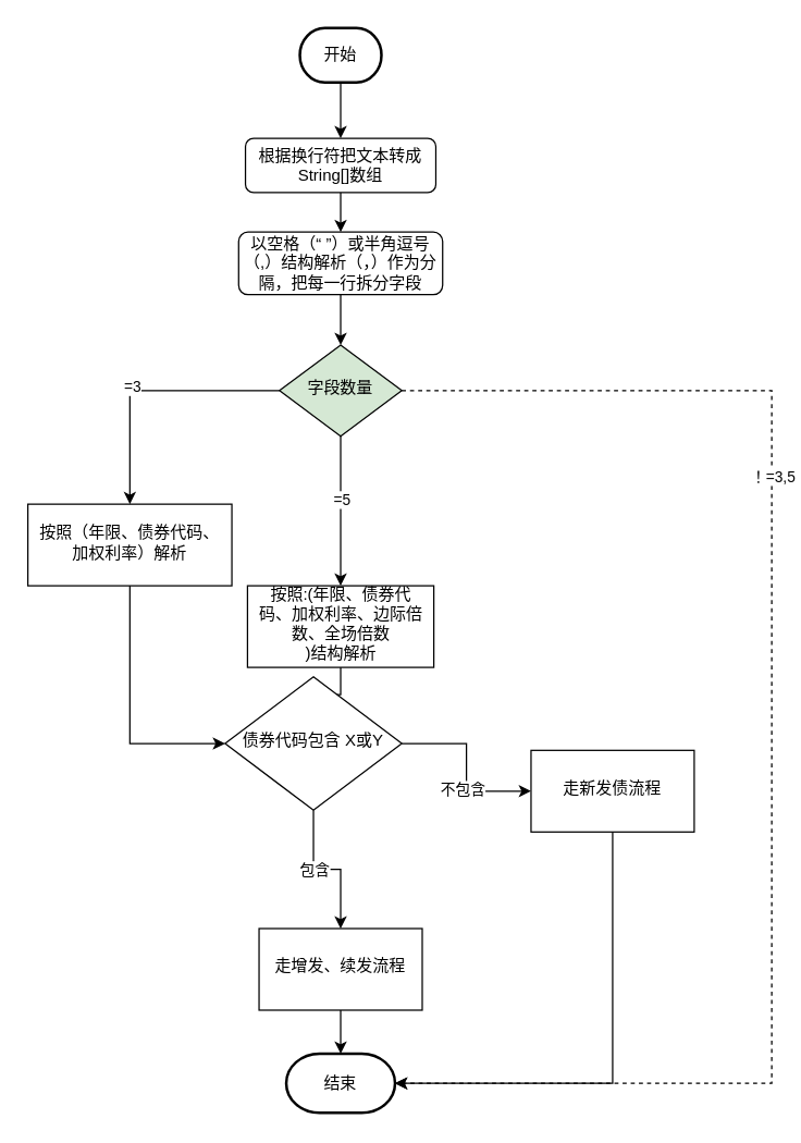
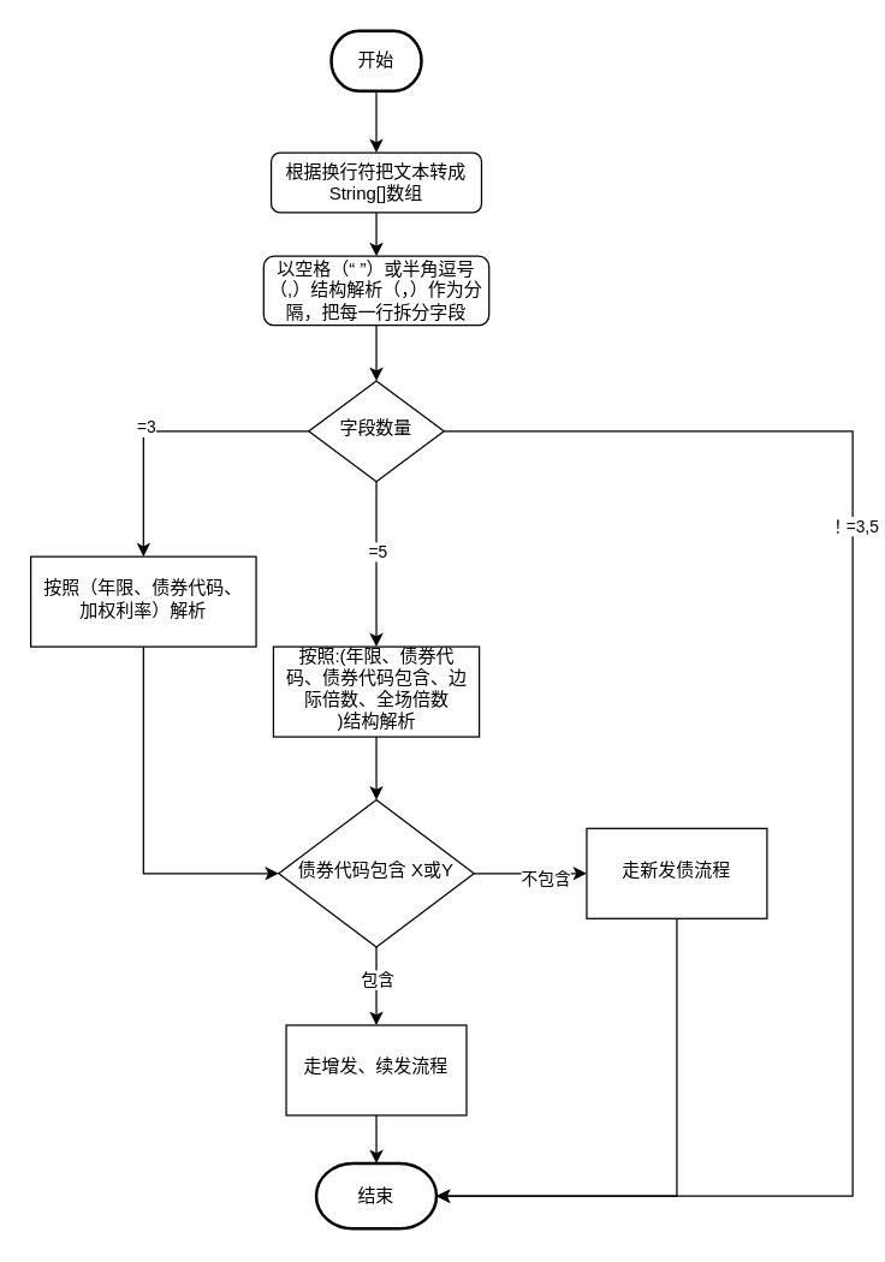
- <mxCell id="8" value="字段数量" style="rhombus;whiteSpace=wrap;html=1;shadow=0;fontFamily=Helvetica;fontSize=12;align=center;strokeWidth=1;spacing=6;spacingTop=-4;fillColor=#d5e8d4;" vertex="1" parent="1"><mxGeometry x="205" y="253" width="90" height="67" as="geometry" /></mxCell>
+ <mxCell id="8" value="字段数量" style="rhombus;whiteSpace=wrap;html=1;shadow=0;fontFamily=Helvetica;fontSize=12;align=center;strokeWidth=1;spacing=6;spacingTop=-4;" vertex="1" parent="1"><mxGeometry x="205" y="253" width="90" height="67" as="geometry" /></mxCell>
- <mxCell id="18" value="&lt;font&gt;按照:(&lt;/font&gt;&lt;span style=&quot;background-color: transparent;&quot;&gt;年限、债券代码、加权利率、边际倍数、全场倍数&lt;/span&gt;&lt;br&gt;&lt;span class=&quot;lark-record-clipboard&quot; data-lark-record-format=&quot;docx/text&quot; data-lark-record-data=&quot;{&amp;quot;rootId&amp;quot;:&amp;quot;Aed7douATo9B6cx0R7Rc3emsnXd&amp;quot;,&amp;quot;text&amp;quot;:{&amp;quot;initialAttributedTexts&amp;quot;:{&amp;quot;text&amp;quot;:{&amp;quot;0&amp;quot;:&amp;quot;年限、债券代码、加权利率、边际倍数、全场倍数&amp;quot;},&amp;quot;attribs&amp;quot;:{&amp;quot;0&amp;quot;:&amp;quot;*0+m&amp;quot;}},&amp;quot;apool&amp;quot;:{&amp;quot;numToAttrib&amp;quot;:{&amp;quot;0&amp;quot;:[&amp;quot;author&amp;quot;,&amp;quot;7403194829083705347&amp;quot;]},&amp;quot;nextNum&amp;quot;:1}},&amp;quot;type&amp;quot;:&amp;quot;text&amp;quot;,&amp;quot;referenceRecordMap&amp;quot;:{},&amp;quot;extra&amp;quot;:{&amp;quot;channel&amp;quot;:&amp;quot;saas&amp;quot;,&amp;quot;isEqualBlockSelection&amp;quot;:false,&amp;quot;pasteRandomId&amp;quot;:&amp;quot;116dd224-9e3d-4e98-ae17-5e01dd5c6781&amp;quot;,&amp;quot;mention_page_title&amp;quot;:{},&amp;quot;external_mention_url&amp;quot;:{}},&amp;quot;isKeepQuoteContainer&amp;quot;:false,&amp;quot;isFromCode&amp;quot;:false,&amp;quot;selection&amp;quot;:[{&amp;quot;id&amp;quot;:1310,&amp;quot;type&amp;quot;:&amp;quot;text&amp;quot;,&amp;quot;selection&amp;quot;:{&amp;quot;start&amp;quot;:5,&amp;quot;end&amp;quot;:27},&amp;quot;recordId&amp;quot;:&amp;quot;V9vXdZUH9oGomRxDQMucjXccnVf&amp;quot;}],&amp;quot;payloadMap&amp;quot;:{},&amp;quot;isCut&amp;quot;:false}&quot;&gt;&lt;/span&gt;&lt;font&gt;)结构解析&lt;/font&gt;" style="whiteSpace=wrap;html=1;shadow=0;strokeWidth=1;spacing=6;spacingTop=-4;" vertex="1" parent="1"><mxGeometry x="181.5" y="430" width="137" height="60" as="geometry" /></mxCell>
+ <mxCell id="18" value="&lt;font&gt;按照:(&lt;/font&gt;&lt;span style=&quot;background-color: transparent;&quot;&gt;年限、债券代码、债券代码包含、边际倍数、全场倍数&lt;/span&gt;&lt;br&gt;&lt;span class=&quot;lark-record-clipboard&quot; data-lark-record-format=&quot;docx/text&quot; data-lark-record-data=&quot;{&amp;quot;rootId&amp;quot;:&amp;quot;Aed7douATo9B6cx0R7Rc3emsnXd&amp;quot;,&amp;quot;text&amp;quot;:{&amp;quot;initialAttributedTexts&amp;quot;:{&amp;quot;text&amp;quot;:{&amp;quot;0&amp;quot;:&amp;quot;年限、债券代码、加权利率、边际倍数、全场倍数&amp;quot;},&amp;quot;attribs&amp;quot;:{&amp;quot;0&amp;quot;:&amp;quot;*0+m&amp;quot;}},&amp;quot;apool&amp;quot;:{&amp;quot;numToAttrib&amp;quot;:{&amp;quot;0&amp;quot;:[&amp;quot;author&amp;quot;,&amp;quot;7403194829083705347&amp;quot;]},&amp;quot;nextNum&amp;quot;:1}},&amp;quot;type&amp;quot;:&amp;quot;text&amp;quot;,&amp;quot;referenceRecordMap&amp;quot;:{},&amp;quot;extra&amp;quot;:{&amp;quot;channel&amp;quot;:&amp;quot;saas&amp;quot;,&amp;quot;isEqualBlockSelection&amp;quot;:false,&amp;quot;pasteRandomId&amp;quot;:&amp;quot;116dd224-9e3d-4e98-ae17-5e01dd5c6781&amp;quot;,&amp;quot;mention_page_title&amp;quot;:{},&amp;quot;external_mention_url&amp;quot;:{}},&amp;quot;isKeepQuoteContainer&amp;quot;:false,&amp;quot;isFromCode&amp;quot;:false,&amp;quot;selection&amp;quot;:[{&amp;quot;id&amp;quot;:1310,&amp;quot;type&amp;quot;:&amp;quot;text&amp;quot;,&amp;quot;selection&amp;quot;:{&amp;quot;start&amp;quot;:5,&amp;quot;end&amp;quot;:27},&amp;quot;recordId&amp;quot;:&amp;quot;V9vXdZUH9oGomRxDQMucjXccnVf&amp;quot;}],&amp;quot;payloadMap&amp;quot;:{},&amp;quot;isCut&amp;quot;:false}&quot;&gt;&lt;/span&gt;&lt;font&gt;)结构解析&lt;/font&gt;" style="whiteSpace=wrap;html=1;shadow=0;strokeWidth=1;spacing=6;spacingTop=-4;" vertex="1" parent="1"><mxGeometry x="181.5" y="430" width="137" height="60" as="geometry" /></mxCell>
- <mxCell id="23" value="债券代码包含 X或Y" style="rhombus;whiteSpace=wrap;html=1;shadow=0;strokeWidth=1;spacing=6;spacingTop=-4;" vertex="1" parent="1"><mxGeometry x="165" y="497" width="130" height="98" as="geometry" /></mxCell>
+ <mxCell id="23" value="债券代码包含 X或Y" style="rhombus;whiteSpace=wrap;html=1;shadow=0;strokeWidth=1;spacing=6;spacingTop=-4;" vertex="1" parent="1"><mxGeometry x="185" y="532" width="130" height="98" as="geometry" /></mxCell>
- <mxCell id="2" value="" style="edgeStyle=orthogonalEdgeStyle;rounded=0;orthogonalLoop=1;jettySize=auto;html=1;entryX=1;entryY=0.5;entryDx=0;entryDy=0;entryPerimeter=0;dashed=1;" edge="1" parent="1" source="8" target="24"><mxGeometry relative="1" as="geometry"><mxPoint x="557" y="1060" as="targetPoint" /><Array as="points"><mxPoint x="567" y="287" /><mxPoint x="567" y="796" /></Array></mxGeometry></mxCell>
+ <mxCell id="2" value="" style="edgeStyle=orthogonalEdgeStyle;rounded=0;orthogonalLoop=1;jettySize=auto;html=1;entryX=1;entryY=0.5;entryDx=0;entryDy=0;entryPerimeter=0;" edge="1" parent="1" source="8" target="24"><mxGeometry relative="1" as="geometry"><mxPoint x="557" y="1060" as="targetPoint" /><Array as="points"><mxPoint x="567" y="287" /><mxPoint x="567" y="796" /></Array></mxGeometry></mxCell>
